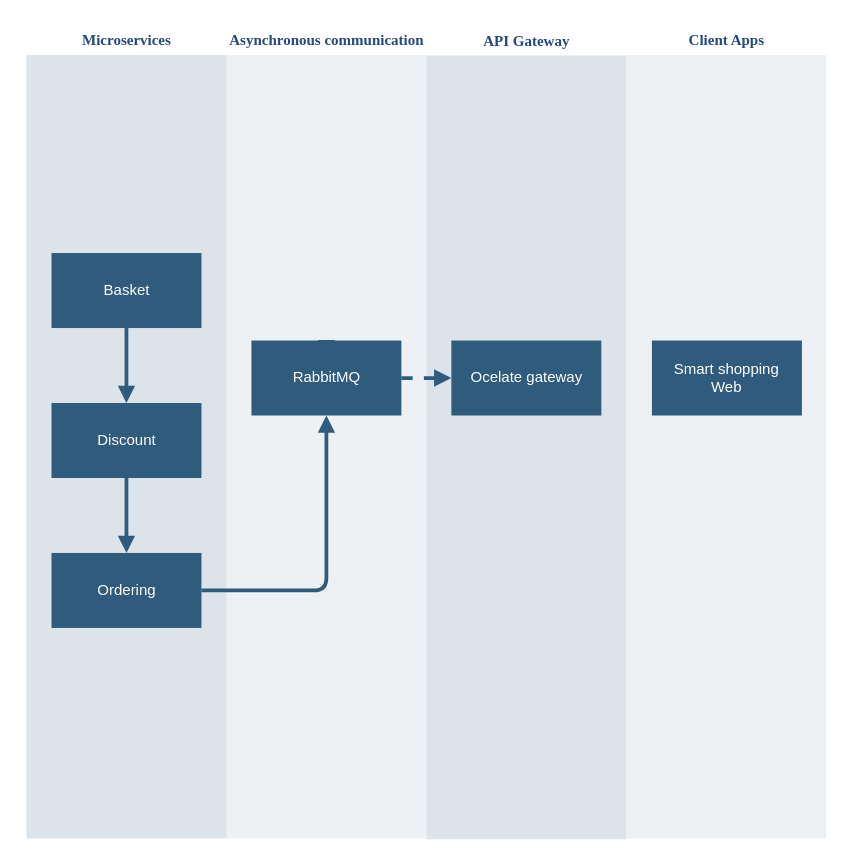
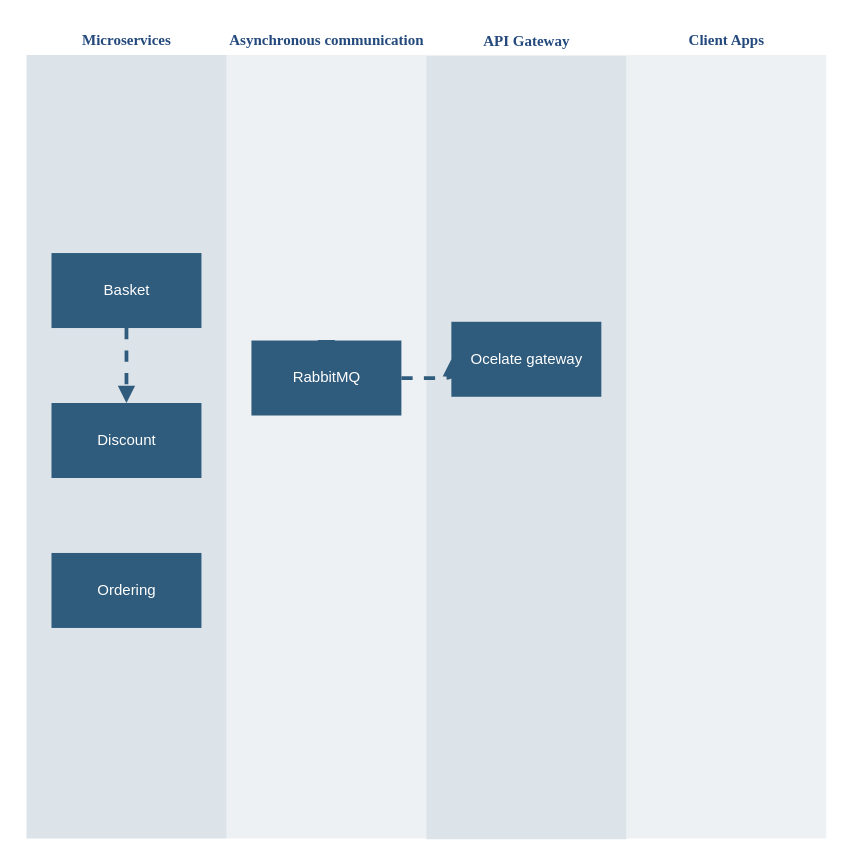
- <mxCell id="5" value="" style="edgeStyle=segmentEdgeStyle;strokeColor=#2F5B7C;strokeWidth=3;html=1;endArrow=block;endFill=1;" parent="2" source="3" target="4" edge="1"><mxGeometry width="100" height="100" relative="1" as="geometry"><mxPoint x="170" y="397.5" as="sourcePoint" /><mxPoint x="270" y="472.5" as="targetPoint" /></mxGeometry></mxCell>
+ <mxCell id="5" value="" style="edgeStyle=segmentEdgeStyle;strokeColor=#2F5B7C;strokeWidth=3;html=1;endArrow=block;endFill=1;dashed=1;" parent="2" source="3" target="4" edge="1"><mxGeometry width="100" height="100" relative="1" as="geometry"><mxPoint x="170" y="397.5" as="sourcePoint" /><mxPoint x="270" y="472.5" as="targetPoint" /></mxGeometry></mxCell>
- <mxCell id="14" value="Ocelate gateway" style="whiteSpace=wrap;strokeColor=none;fillColor=#2f5b7c;shadow=0;fontColor=#FFFFFF;fontFamily=Helvetica;fontStyle=0;html=1;fontSize=12;spacing=6;verticalAlign=middle;" vertex="1" parent="13"><mxGeometry x="20" y="251" width="120" height="60" as="geometry" /></mxCell>
+ <mxCell id="14" value="Ocelate gateway" style="whiteSpace=wrap;strokeColor=none;fillColor=#2f5b7c;shadow=0;fontColor=#FFFFFF;fontFamily=Helvetica;fontStyle=0;html=1;fontSize=12;spacing=6;verticalAlign=middle;" vertex="1" parent="13"><mxGeometry x="20" y="236" width="120" height="60" as="geometry" /></mxCell>
- <mxCell id="12" value="Smart shopping&lt;br&gt;Web" style="whiteSpace=wrap;strokeColor=none;fillColor=#2f5b7c;shadow=0;fontColor=#FFFFFF;fontFamily=Helvetica;fontStyle=0;html=1;fontSize=12;spacing=6;verticalAlign=middle;" parent="11" vertex="1"><mxGeometry x="20.5" y="251.5" width="120" height="60" as="geometry" /></mxCell>
- <mxCell id="7" value="" style="edgeStyle=segmentEdgeStyle;strokeColor=#2F5B7C;strokeWidth=3;html=1;endArrow=block;endFill=1;exitX=0.5;exitY=1;exitDx=0;exitDy=0;" edge="1" parent="2" source="4" target="6"><mxGeometry width="100" height="100" relative="1" as="geometry"><mxPoint x="985.5" y="221.5" as="sourcePoint" /><mxPoint x="985.5" y="281.5" as="targetPoint" /></mxGeometry></mxCell>
- <mxCell id="16" value="" style="edgeStyle=segmentEdgeStyle;strokeColor=#2F5B7C;strokeWidth=3;html=1;endArrow=block;endFill=1;exitX=1;exitY=0.5;exitDx=0;exitDy=0;entryX=0.5;entryY=1;entryDx=0;entryDy=0;" edge="1" parent="1" source="6" target="9"><mxGeometry width="100" height="100" relative="1" as="geometry"><mxPoint x="1016" y="362" as="sourcePoint" /><mxPoint x="1016" y="422" as="targetPoint" /></mxGeometry></mxCell>
